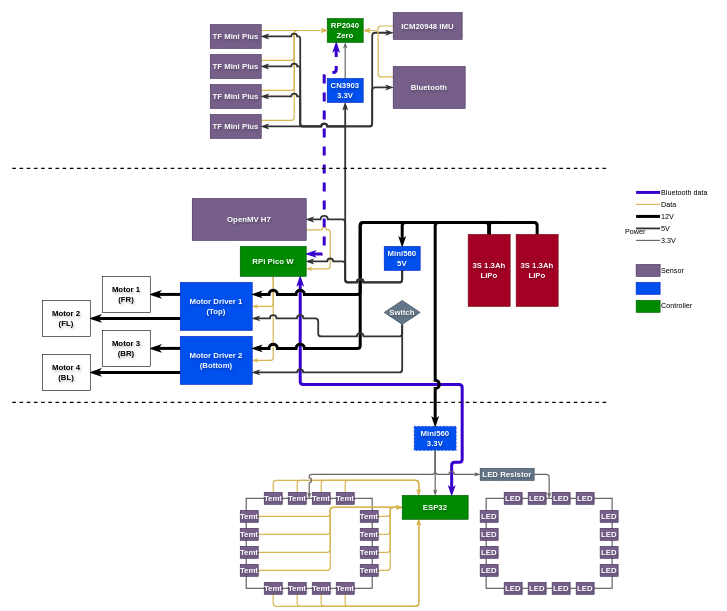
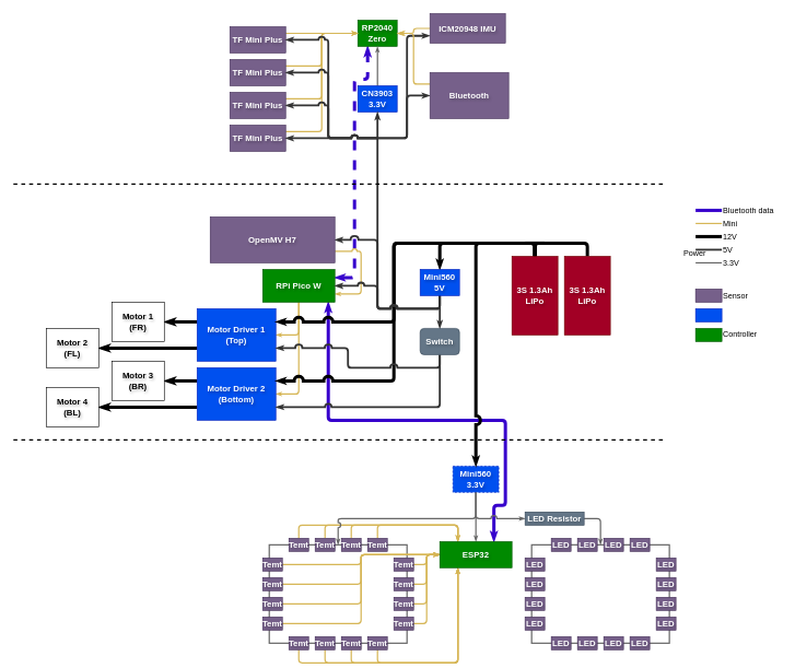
- <mxCell id="118" value="Data" style="text;html=1;align=left;verticalAlign=middle;whiteSpace=wrap;rounded=0;" vertex="1" parent="1"><mxGeometry x="1100" y="330" width="40" height="20" as="geometry" /></mxCell>
+ <mxCell id="118" value="Mini" style="text;html=1;align=left;verticalAlign=middle;whiteSpace=wrap;rounded=0;" vertex="1" parent="1"><mxGeometry x="1100" y="330" width="40" height="20" as="geometry" /></mxCell>
+ <mxCell id="27" style="edgeStyle=orthogonalEdgeStyle;rounded=1;orthogonalLoop=1;jettySize=auto;html=1;exitX=0.5;exitY=1;exitDx=0;exitDy=0;entryX=0.5;entryY=0;entryDx=0;entryDy=0;jumpStyle=arc;endArrow=classicThin;endFill=1;endSize=3;jumpSize=6;strokeWidth=3;strokeColor=#333333;shadow=0;fontSize=13;fontStyle=1;textShadow=1;curved=0;arcSize=10;" edge="1" parent="1" source="31" target="34"><mxGeometry relative="1" as="geometry" /></mxCell>
- <mxCell id="34" value="Switch" style="rhombus;whiteSpace=wrap;html=1;fillColor=#647687;fontColor=#ffffff;strokeColor=#314354;shadow=0;fontSize=13;fontStyle=1;textShadow=1;" vertex="1" parent="1"><mxGeometry x="640" y="500" width="60" height="40" as="geometry" /></mxCell>
+ <mxCell id="34" value="Switch" style="whiteSpace=wrap;html=1;fillColor=#647687;fontColor=#ffffff;strokeColor=#314354;shadow=0;fontSize=13;fontStyle=1;textShadow=1;rounded=1;" vertex="1" parent="1"><mxGeometry x="640" y="500" width="60" height="40" as="geometry" /></mxCell>
